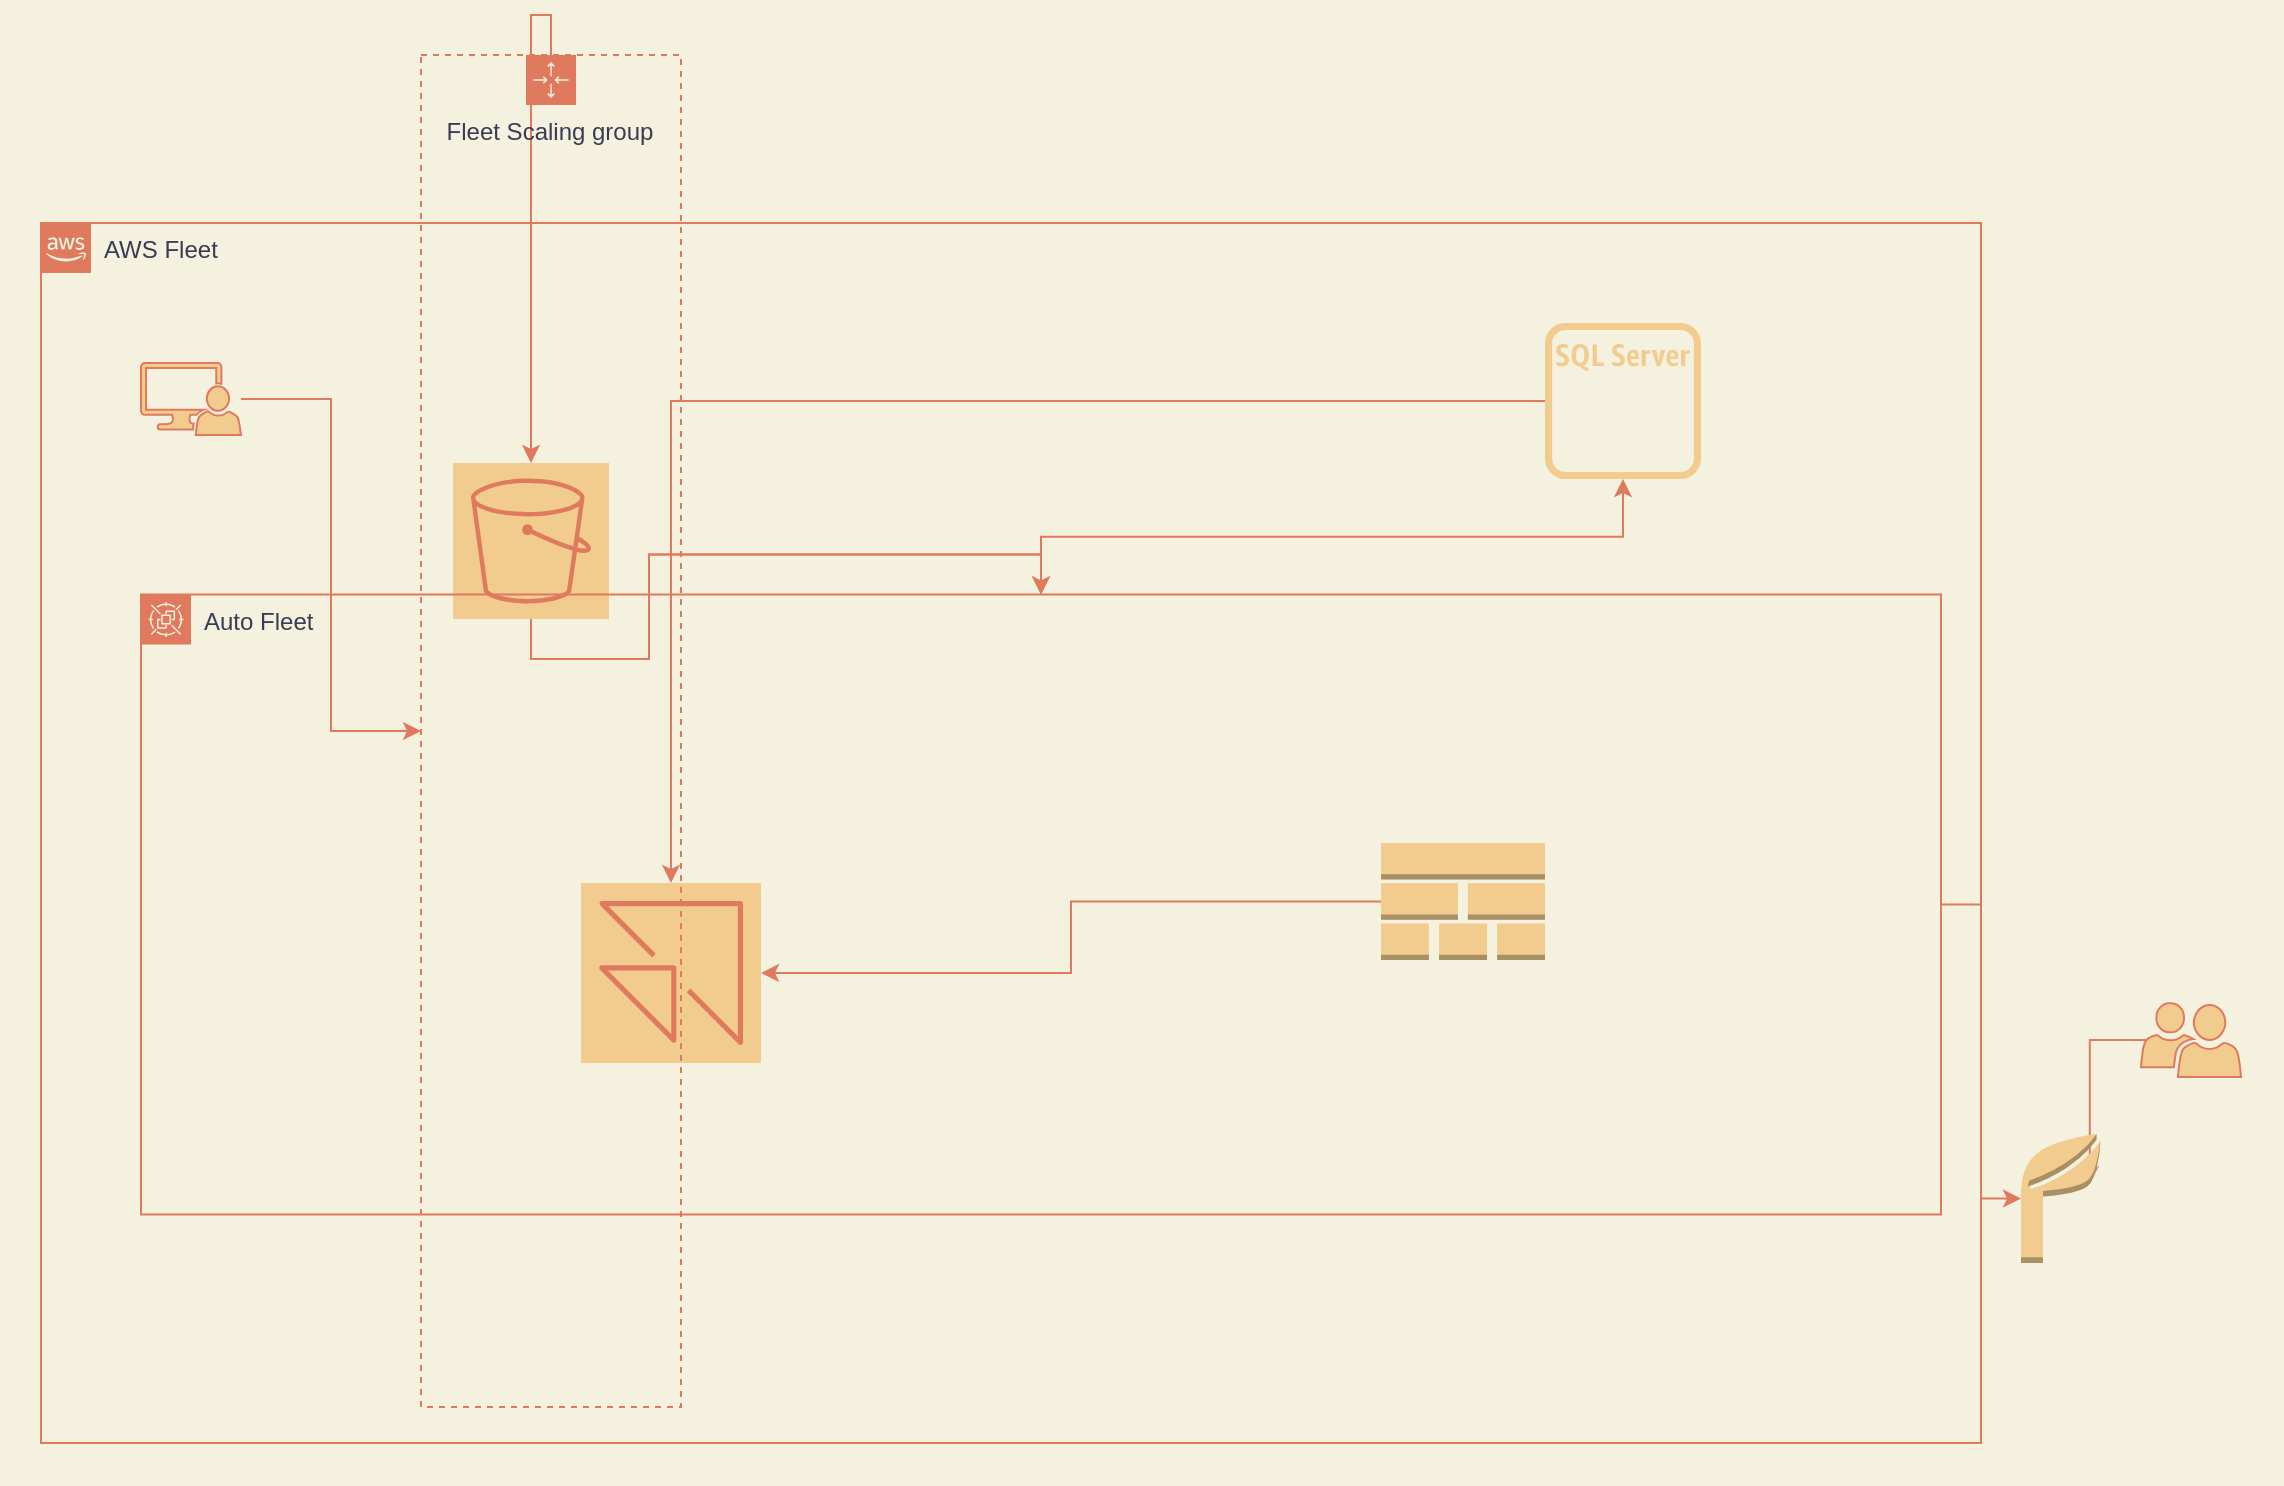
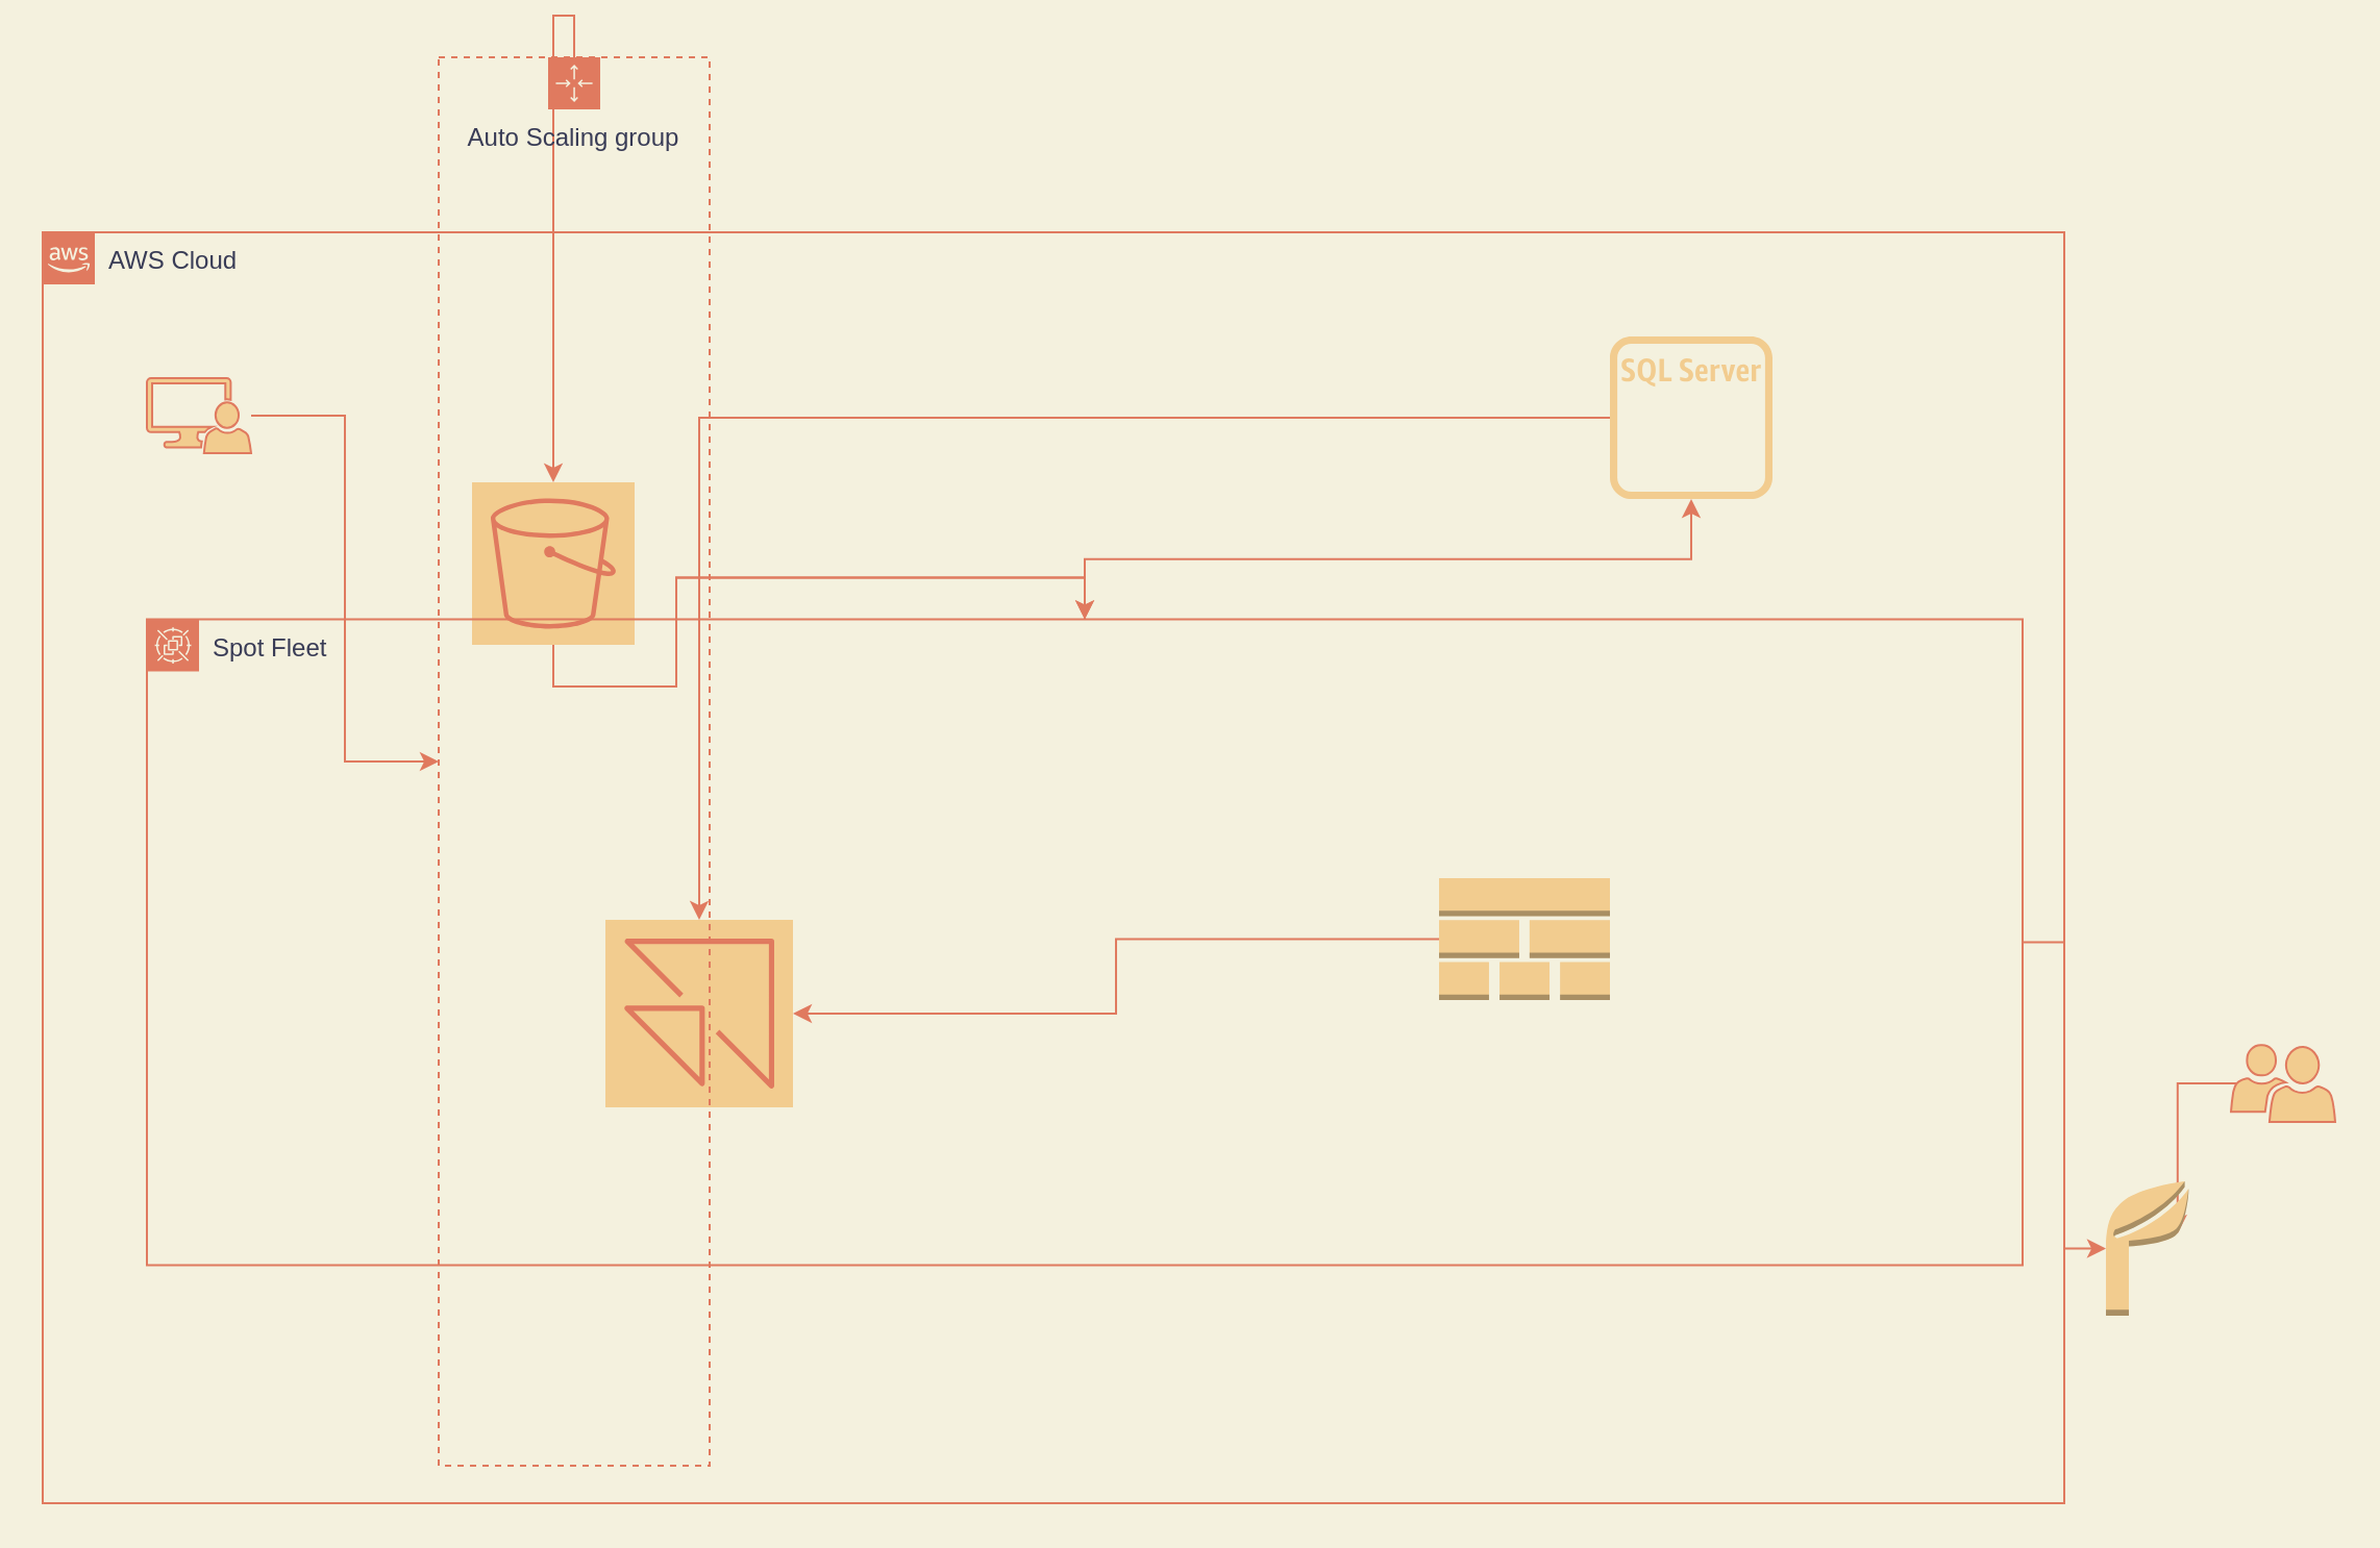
- <mxCell id="19" value="Fleet Scaling group" style="points=[[0,0],[0.25,0],[0.5,0],[0.75,0],[1,0],[1,0.25],[1,0.5],[1,0.75],[1,1],[0.75,1],[0.5,1],[0.25,1],[0,1],[0,0.75],[0,0.5],[0,0.25]];outlineConnect=0;html=1;whiteSpace=wrap;fontSize=12;fontStyle=0;shape=mxgraph.aws4.groupCenter;grIcon=mxgraph.aws4.group_auto_scaling_group;grStroke=1;strokeColor=#E07A5F;fillColor=none;verticalAlign=top;align=center;fontColor=#393C56;dashed=1;spacingTop=25;shadow=0;sketch=0;" vertex="1" parent="1"><mxGeometry x="210" y="20" width="130" height="676" as="geometry" /></mxCell>
+ <mxCell id="19" value="Auto Scaling group" style="points=[[0,0],[0.25,0],[0.5,0],[0.75,0],[1,0],[1,0.25],[1,0.5],[1,0.75],[1,1],[0.75,1],[0.5,1],[0.25,1],[0,1],[0,0.75],[0,0.5],[0,0.25]];outlineConnect=0;html=1;whiteSpace=wrap;fontSize=12;fontStyle=0;shape=mxgraph.aws4.groupCenter;grIcon=mxgraph.aws4.group_auto_scaling_group;grStroke=1;strokeColor=#E07A5F;fillColor=none;verticalAlign=top;align=center;fontColor=#393C56;dashed=1;spacingTop=25;shadow=0;sketch=0;" vertex="1" parent="1"><mxGeometry x="210" y="20" width="130" height="676" as="geometry" /></mxCell>
- <mxCell id="2" value="AWS Fleet" style="points=[[0,0],[0.25,0],[0.5,0],[0.75,0],[1,0],[1,0.25],[1,0.5],[1,0.75],[1,1],[0.75,1],[0.5,1],[0.25,1],[0,1],[0,0.75],[0,0.5],[0,0.25]];outlineConnect=0;html=1;whiteSpace=wrap;fontSize=12;fontStyle=0;shape=mxgraph.aws4.group;grIcon=mxgraph.aws4.group_aws_cloud_alt;verticalAlign=top;align=left;spacingLeft=30;dashed=0;strokeColor=#E07A5F;fontColor=#393C56;fillColor=none;" vertex="1" parent="1"><mxGeometry x="20" y="104" width="970" height="610" as="geometry" /></mxCell>
+ <mxCell id="2" value="AWS Cloud" style="points=[[0,0],[0.25,0],[0.5,0],[0.75,0],[1,0],[1,0.25],[1,0.5],[1,0.75],[1,1],[0.75,1],[0.5,1],[0.25,1],[0,1],[0,0.75],[0,0.5],[0,0.25]];outlineConnect=0;html=1;whiteSpace=wrap;fontSize=12;fontStyle=0;shape=mxgraph.aws4.group;grIcon=mxgraph.aws4.group_aws_cloud_alt;verticalAlign=top;align=left;spacingLeft=30;dashed=0;strokeColor=#E07A5F;fontColor=#393C56;fillColor=none;" vertex="1" parent="1"><mxGeometry x="20" y="104" width="970" height="610" as="geometry" /></mxCell>
- <mxCell id="18" value="Auto Fleet" style="points=[[0,0],[0.25,0],[0.5,0],[0.75,0],[1,0],[1,0.25],[1,0.5],[1,0.75],[1,1],[0.75,1],[0.5,1],[0.25,1],[0,1],[0,0.75],[0,0.5],[0,0.25]];outlineConnect=0;html=1;whiteSpace=wrap;fontSize=12;fontStyle=0;shape=mxgraph.aws4.group;grIcon=mxgraph.aws4.group_spot_fleet;strokeColor=#E07A5F;fillColor=none;verticalAlign=top;align=left;spacingLeft=30;fontColor=#393C56;dashed=0;shadow=0;sketch=0;" vertex="1" parent="1"><mxGeometry x="70" y="289.75" width="900" height="310" as="geometry" /></mxCell>
+ <mxCell id="18" value="Spot Fleet" style="points=[[0,0],[0.25,0],[0.5,0],[0.75,0],[1,0],[1,0.25],[1,0.5],[1,0.75],[1,1],[0.75,1],[0.5,1],[0.25,1],[0,1],[0,0.75],[0,0.5],[0,0.25]];outlineConnect=0;html=1;whiteSpace=wrap;fontSize=12;fontStyle=0;shape=mxgraph.aws4.group;grIcon=mxgraph.aws4.group_spot_fleet;strokeColor=#E07A5F;fillColor=none;verticalAlign=top;align=left;spacingLeft=30;fontColor=#393C56;dashed=0;shadow=0;sketch=0;" vertex="1" parent="1"><mxGeometry x="70" y="289.75" width="900" height="310" as="geometry" /></mxCell>
